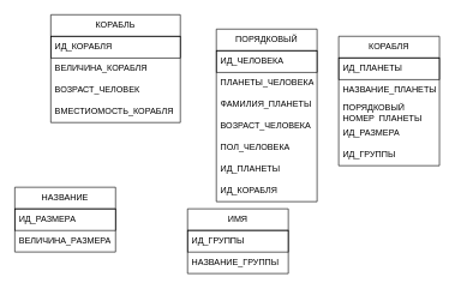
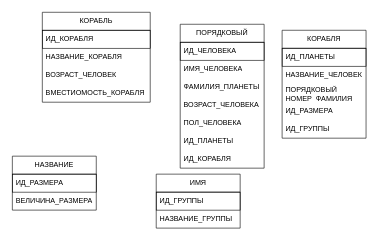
- <mxCell id="4" value="ВЕЛИЧИНА_КОРАБЛЯ" style="text;strokeColor=none;fillColor=none;align=left;verticalAlign=middle;spacingLeft=4;spacingRight=4;overflow=hidden;points=[[0,0.5],[1,0.5]];portConstraint=eastwest;rotatable=0;whiteSpace=wrap;html=1;" vertex="1" parent="2"><mxGeometry y="60" width="180" height="30" as="geometry" /></mxCell>
+ <mxCell id="4" value="НАЗВАНИЕ_КОРАБЛЯ" style="text;strokeColor=none;fillColor=none;align=left;verticalAlign=middle;spacingLeft=4;spacingRight=4;overflow=hidden;points=[[0,0.5],[1,0.5]];portConstraint=eastwest;rotatable=0;whiteSpace=wrap;html=1;" vertex="1" parent="2"><mxGeometry y="60" width="180" height="30" as="geometry" /></mxCell>
- <mxCell id="9" value="ПЛАНЕТЫ_ЧЕЛОВЕКА" style="text;strokeColor=none;fillColor=none;align=left;verticalAlign=middle;spacingLeft=4;spacingRight=4;overflow=hidden;points=[[0,0.5],[1,0.5]];portConstraint=eastwest;rotatable=0;whiteSpace=wrap;html=1;" vertex="1" parent="7"><mxGeometry y="60" width="140" height="30" as="geometry" /></mxCell>
+ <mxCell id="9" value="ИМЯ_ЧЕЛОВЕКА" style="text;strokeColor=none;fillColor=none;align=left;verticalAlign=middle;spacingLeft=4;spacingRight=4;overflow=hidden;points=[[0,0.5],[1,0.5]];portConstraint=eastwest;rotatable=0;whiteSpace=wrap;html=1;" vertex="1" parent="7"><mxGeometry y="60" width="140" height="30" as="geometry" /></mxCell>
- <mxCell id="17" value="НАЗВАНИЕ_ПЛАНЕТЫ" style="text;strokeColor=none;fillColor=none;align=left;verticalAlign=middle;spacingLeft=4;spacingRight=4;overflow=hidden;points=[[0,0.5],[1,0.5]];portConstraint=eastwest;rotatable=0;whiteSpace=wrap;html=1;" vertex="1" parent="15"><mxGeometry y="60" width="140" height="30" as="geometry" /></mxCell>
+ <mxCell id="17" value="НАЗВАНИЕ_ЧЕЛОВЕК" style="text;strokeColor=none;fillColor=none;align=left;verticalAlign=middle;spacingLeft=4;spacingRight=4;overflow=hidden;points=[[0,0.5],[1,0.5]];portConstraint=eastwest;rotatable=0;whiteSpace=wrap;html=1;" vertex="1" parent="15"><mxGeometry y="60" width="140" height="30" as="geometry" /></mxCell>
- <mxCell id="18" value="ПОРЯДКОВЫЙ НОМЕР_ПЛАНЕТЫ" style="text;strokeColor=none;fillColor=none;align=left;verticalAlign=middle;spacingLeft=4;spacingRight=4;overflow=hidden;points=[[0,0.5],[1,0.5]];portConstraint=eastwest;rotatable=0;whiteSpace=wrap;html=1;" vertex="1" parent="15"><mxGeometry y="90" width="140" height="30" as="geometry" /></mxCell>
+ <mxCell id="18" value="ПОРЯДКОВЫЙ НОМЕР_ФАМИЛИЯ" style="text;strokeColor=none;fillColor=none;align=left;verticalAlign=middle;spacingLeft=4;spacingRight=4;overflow=hidden;points=[[0,0.5],[1,0.5]];portConstraint=eastwest;rotatable=0;whiteSpace=wrap;html=1;" vertex="1" parent="15"><mxGeometry y="90" width="140" height="30" as="geometry" /></mxCell>
